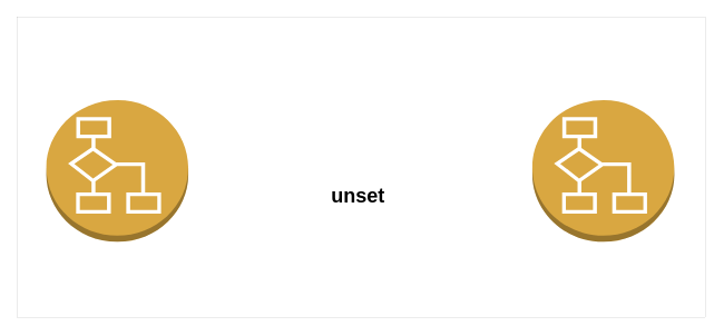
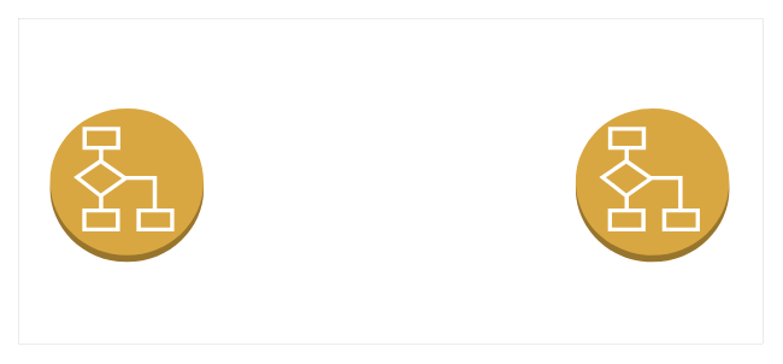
- <mxCell id="8" value="&lt;font style=&quot;font-size: 24px;&quot; face=&quot;Helvetica&quot;&gt;unset&lt;/font&gt;" style="text;html=1;align=center;verticalAlign=middle;resizable=0;points=[];autosize=1;strokeColor=none;fillColor=none;fontSize=18;fontFamily=Courier New;fontStyle=1" vertex="1" parent="1"><mxGeometry x="383" y="214" width="90" height="40" as="geometry" /></mxCell>
